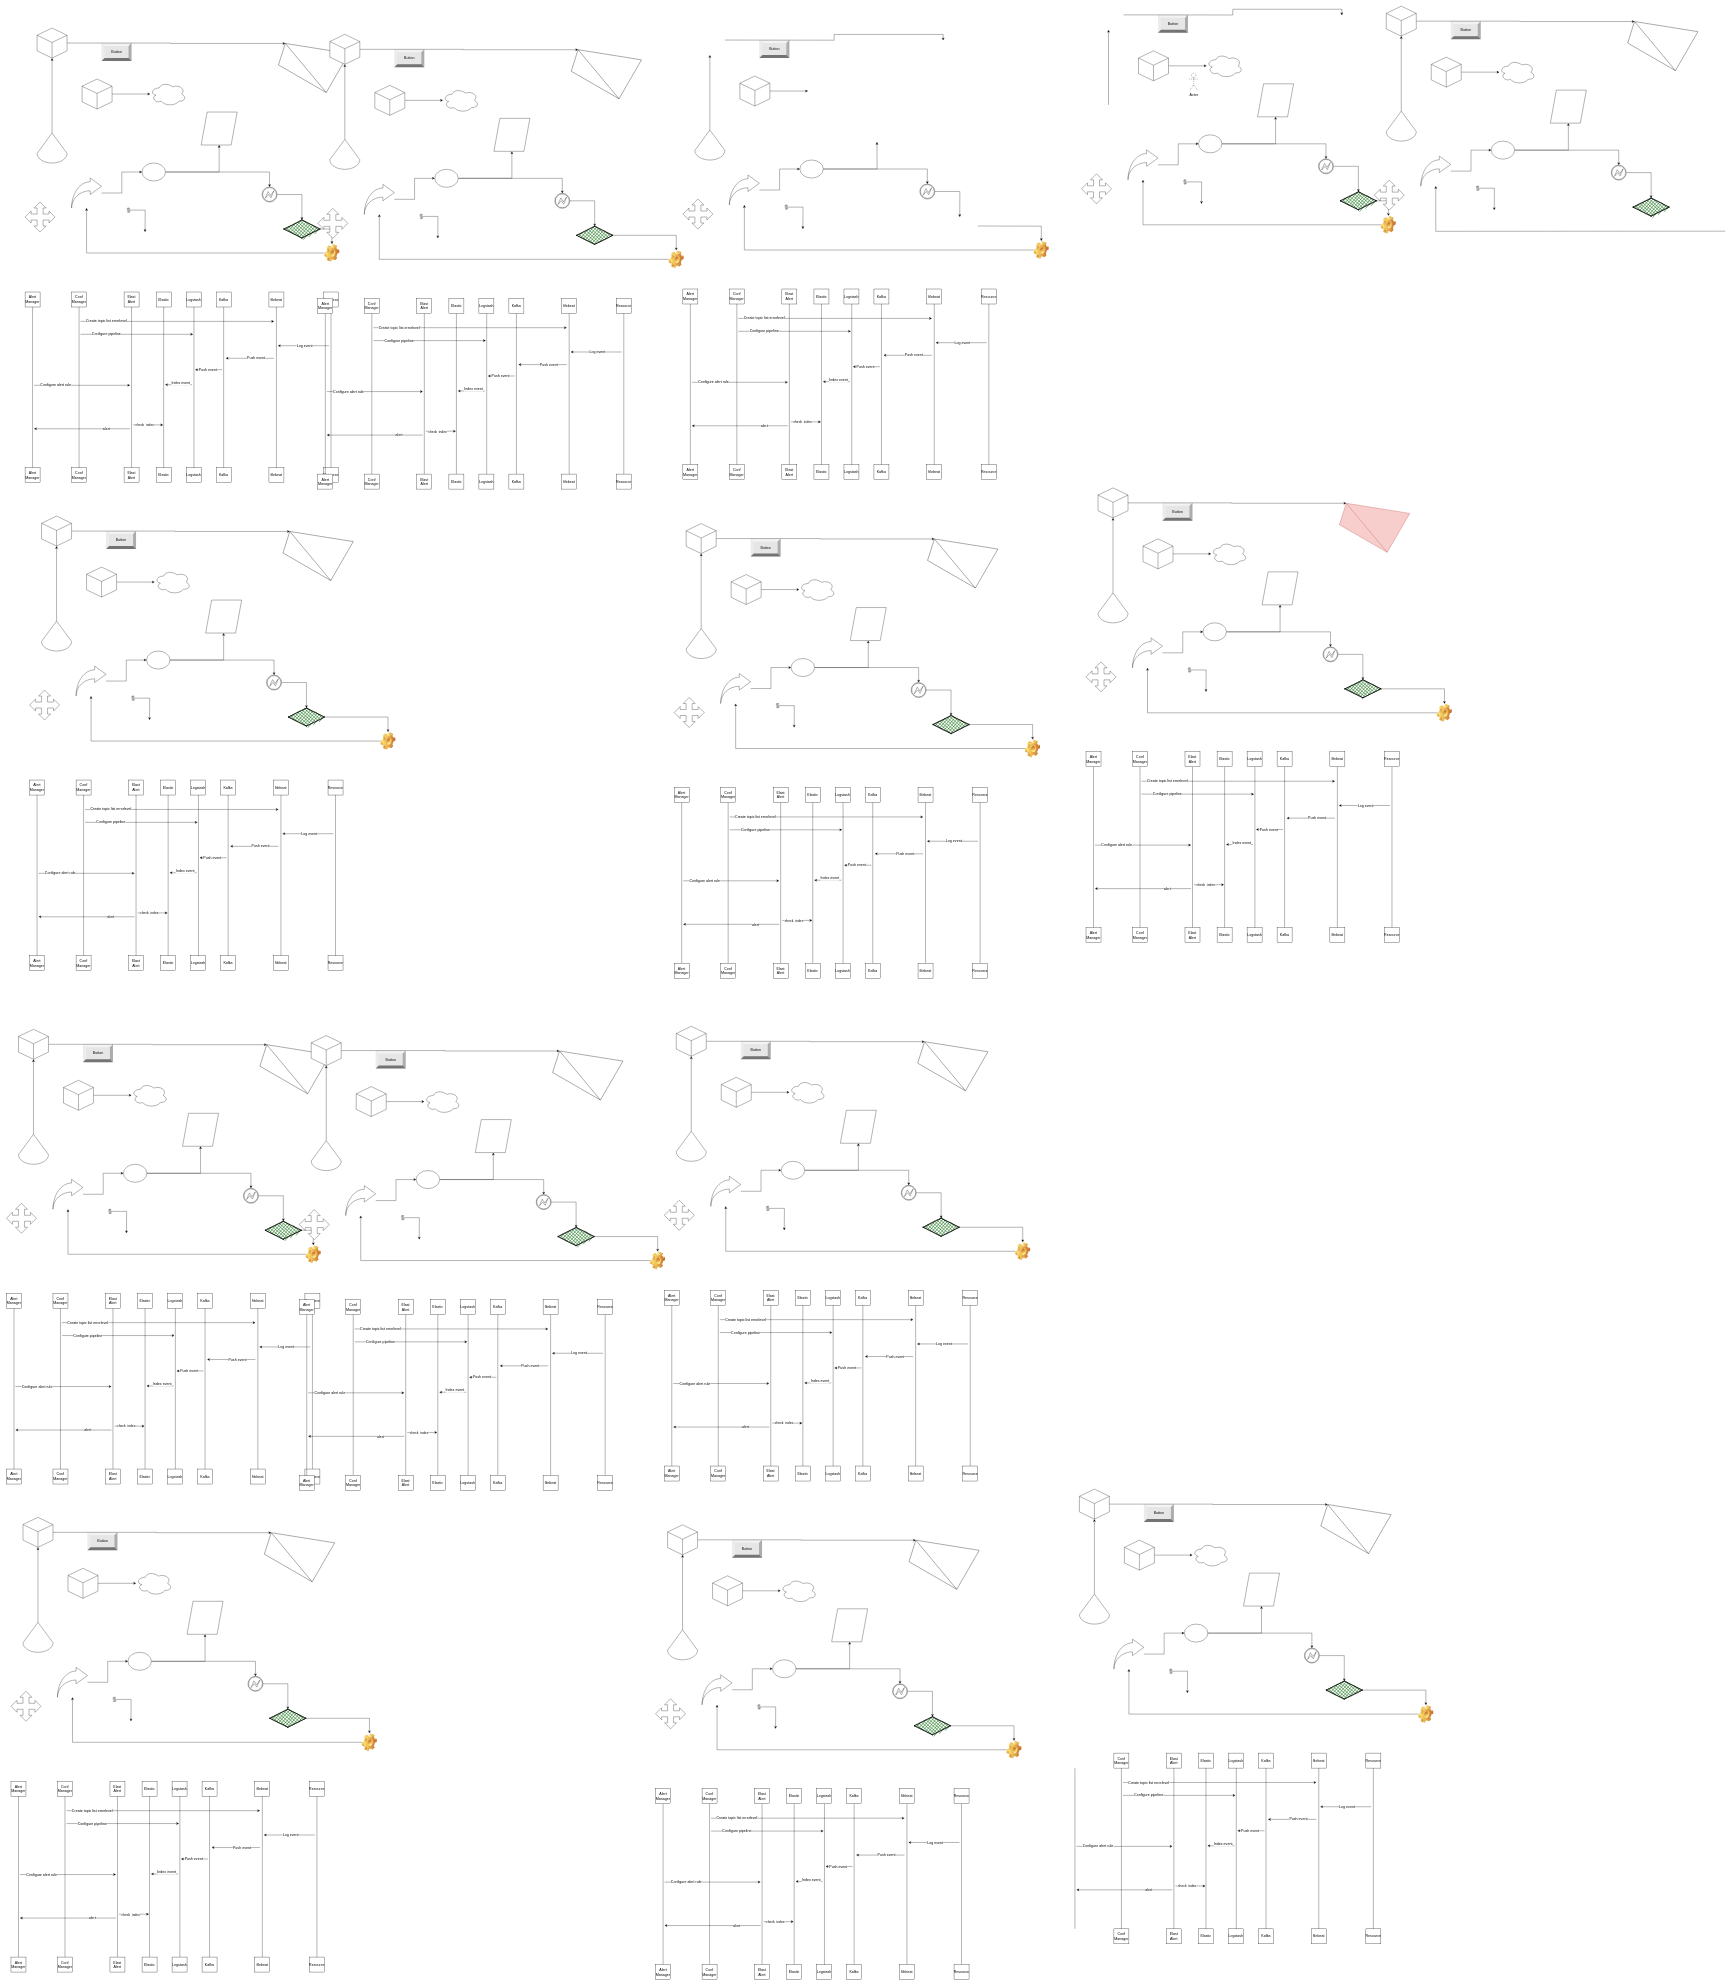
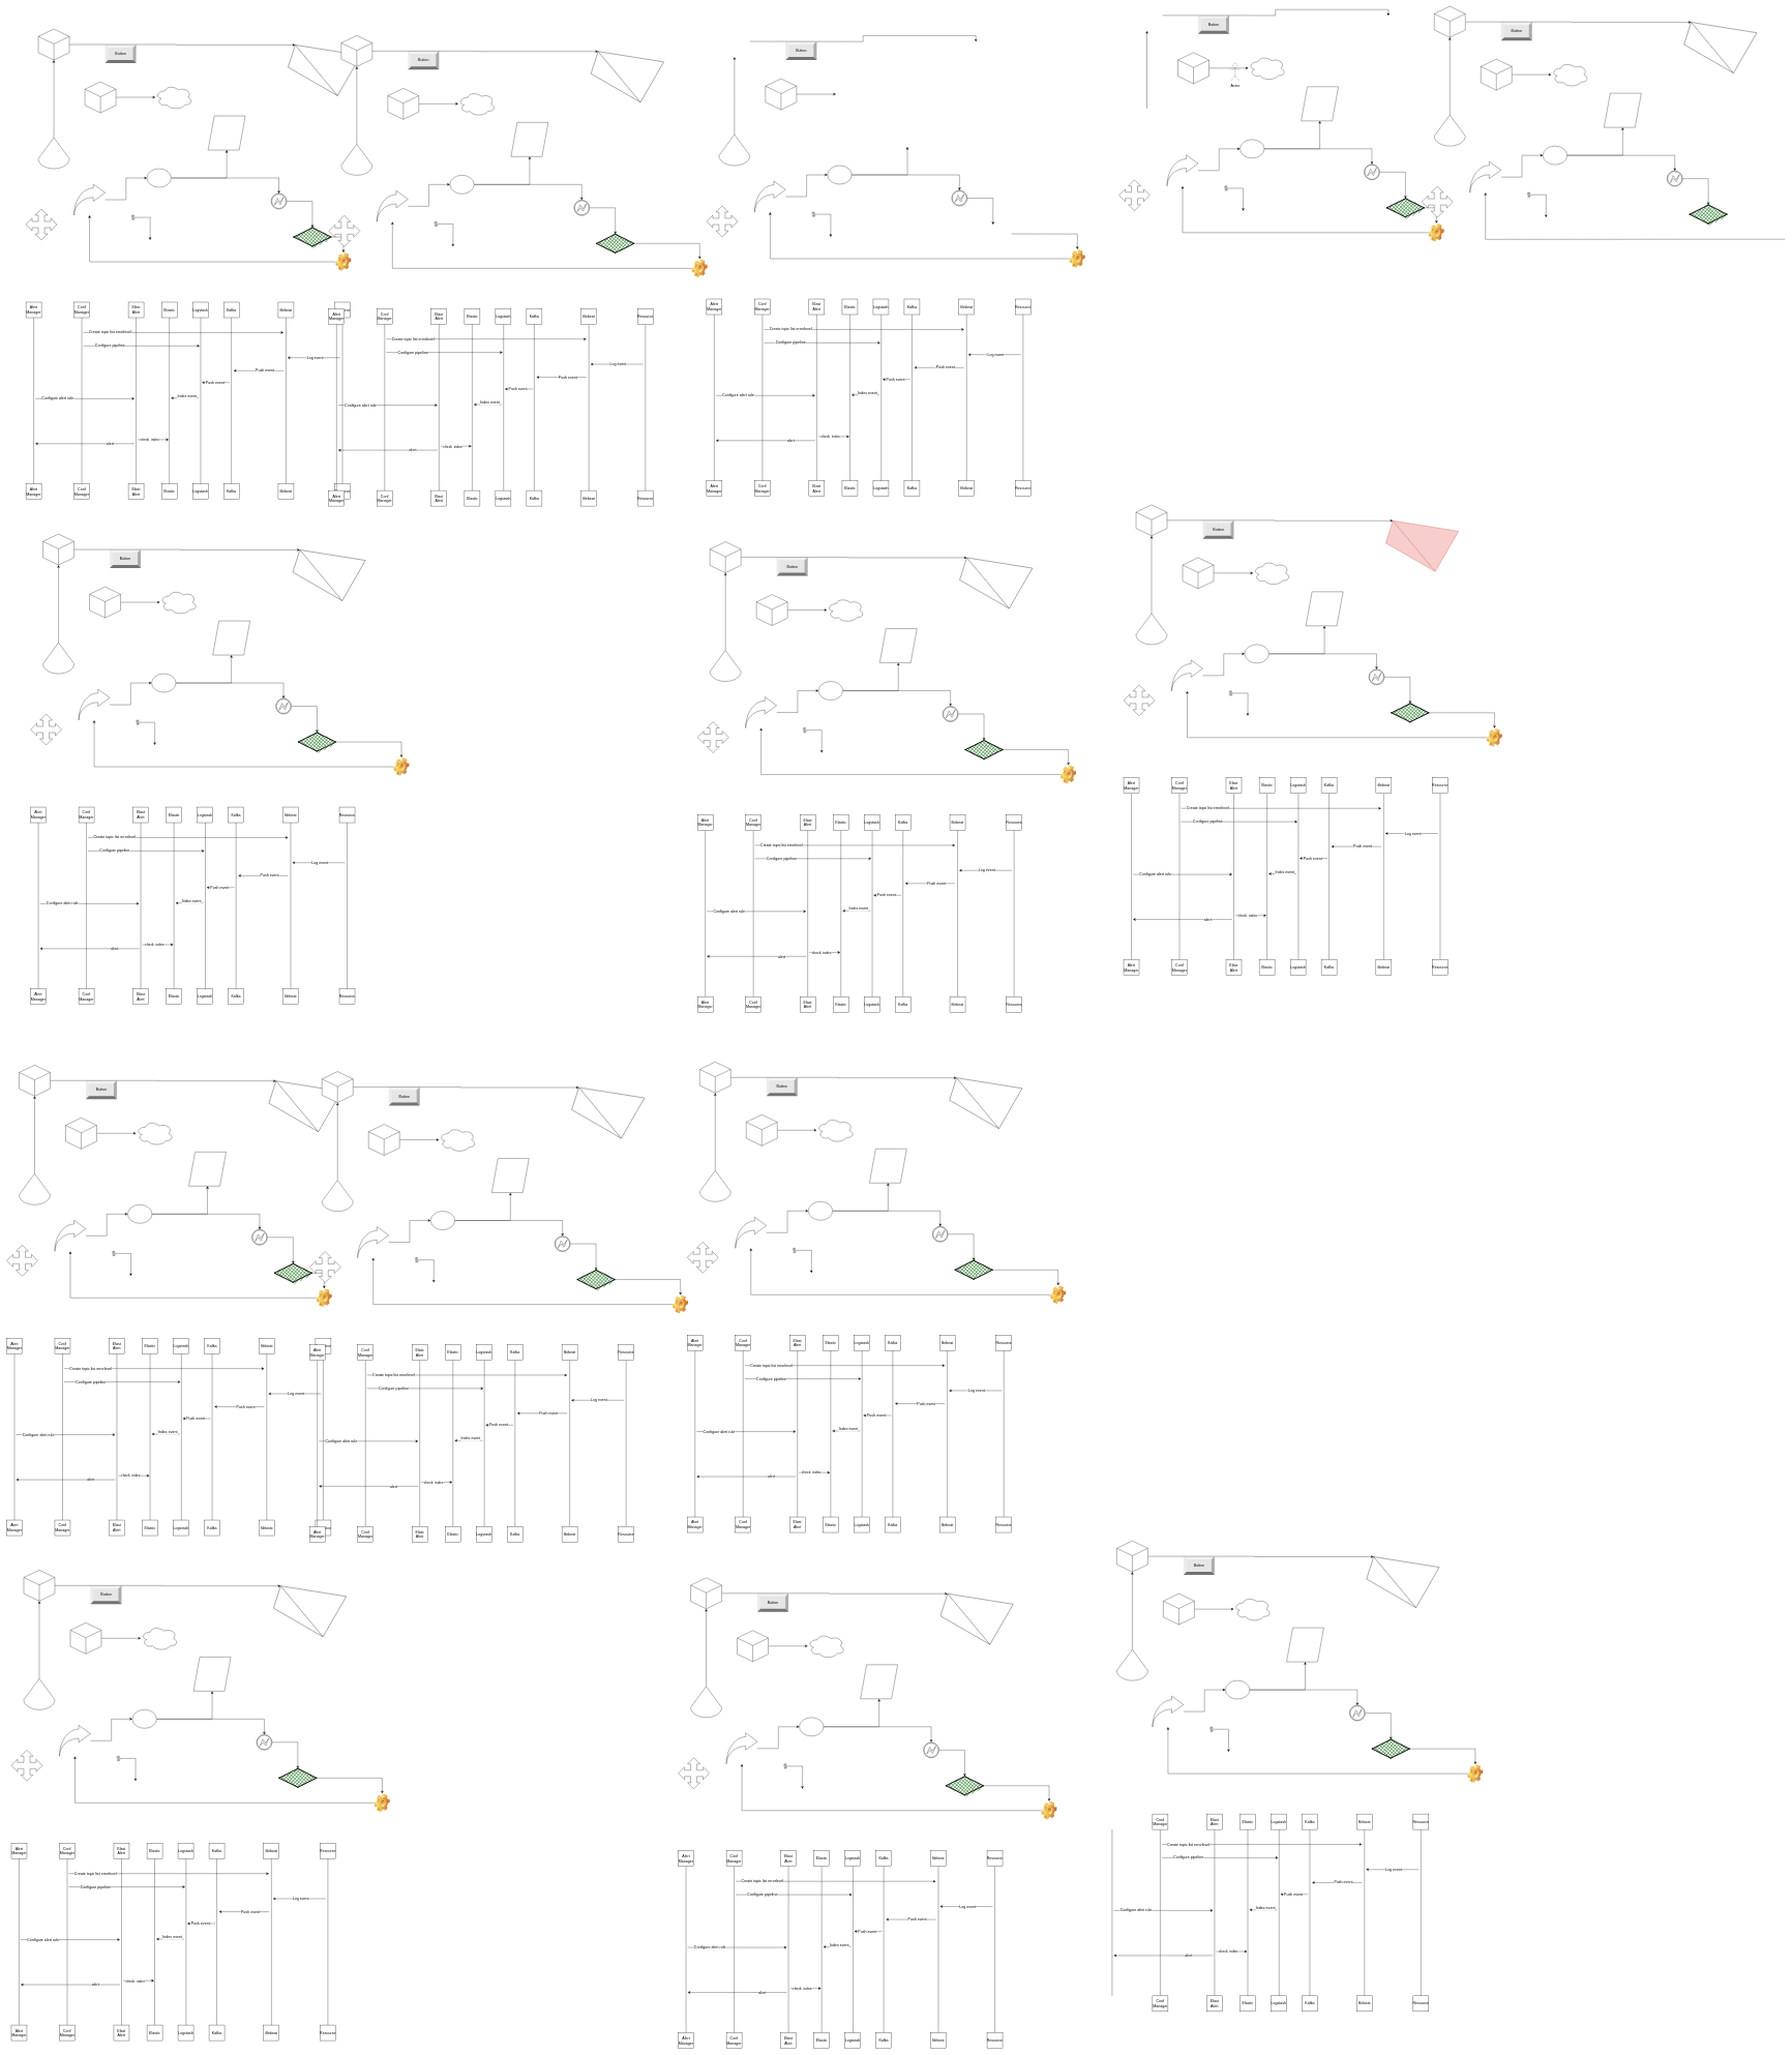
- <mxCell id="830" value="Actor" style="shape=umlActor;verticalLabelPosition=bottom;verticalAlign=top;html=1;outlineConnect=0;dashed=1;" parent="1" vertex="1"><mxGeometry x="3963" y="243" width="30" height="60" as="geometry" /></mxCell>
+ <mxCell id="830" value="Actor" style="shape=umlActor;verticalLabelPosition=bottom;verticalAlign=top;html=1;outlineConnect=0;dashed=1;" parent="1" vertex="1"><mxGeometry x="3963" y="203" width="30" height="60" as="geometry" /></mxCell>
